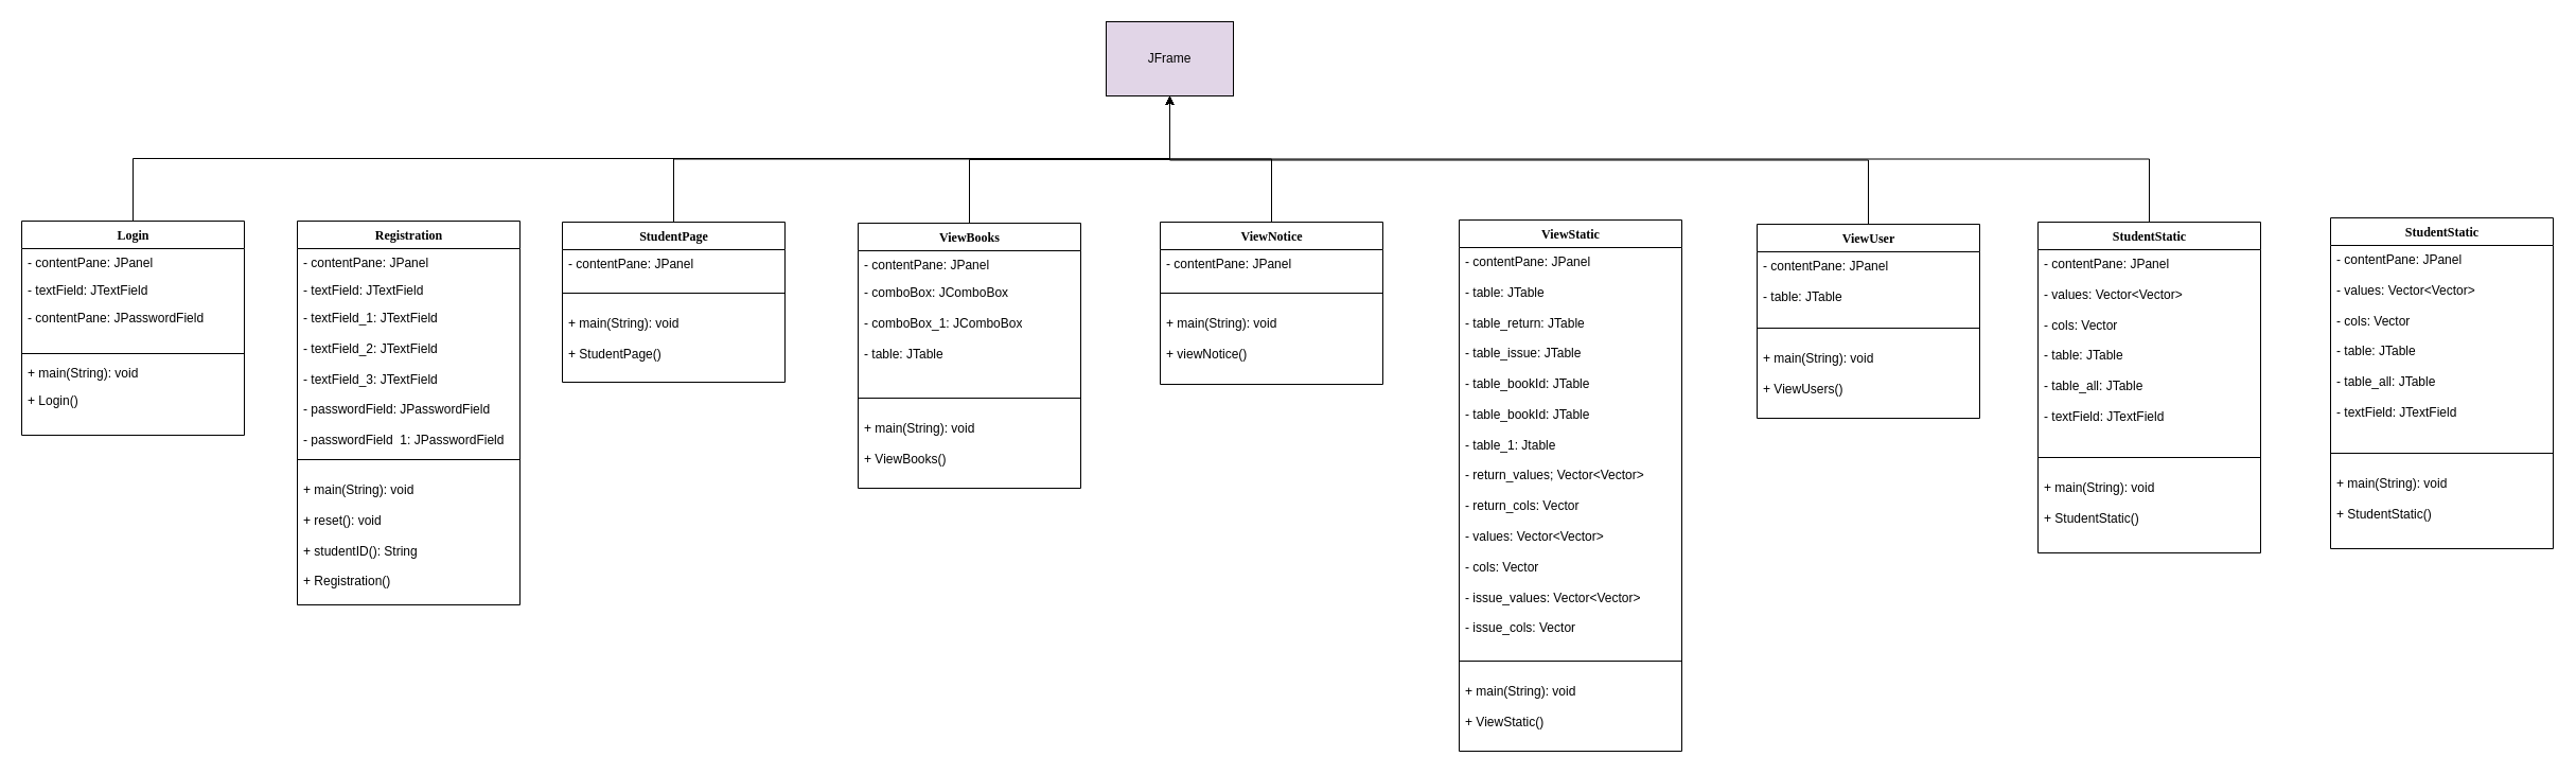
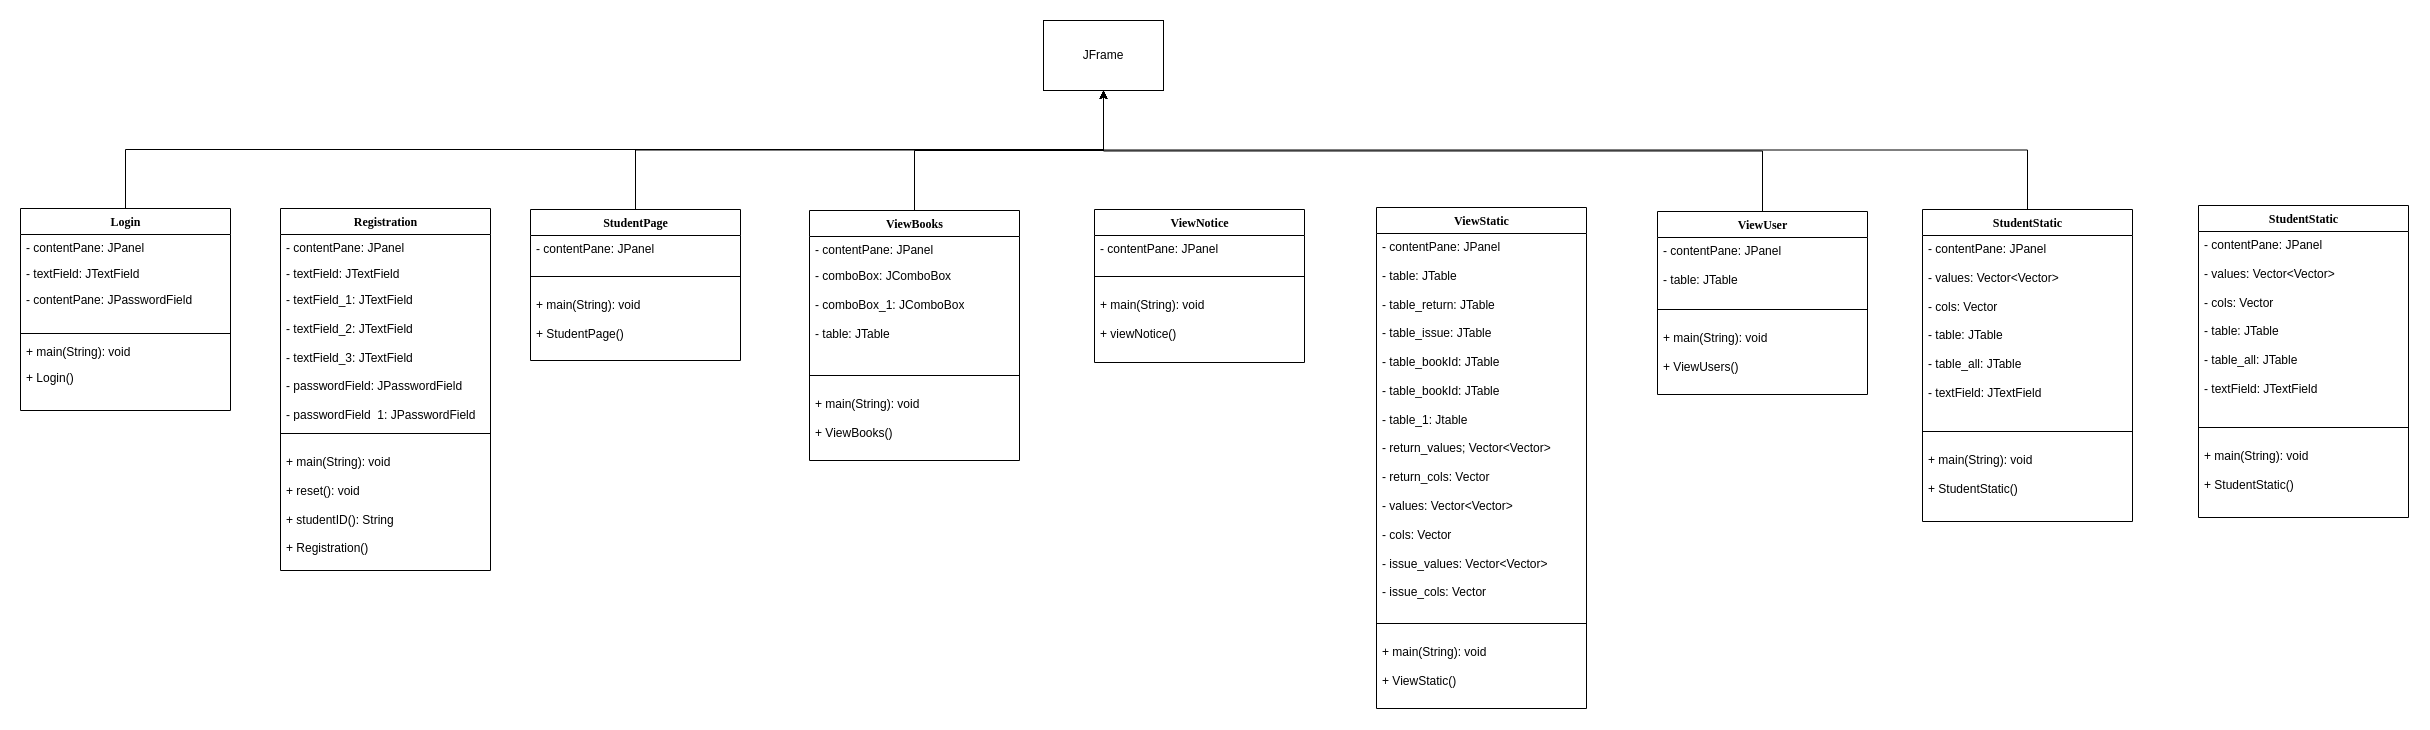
- <mxCell id="2" value="JFrame" style="rounded=0;whiteSpace=wrap;html=1;fillColor=#e1d5e7;" vertex="1" parent="1"><mxGeometry x="1043" y="20" width="120" height="70" as="geometry" /></mxCell>
+ <mxCell id="2" value="JFrame" style="rounded=0;whiteSpace=wrap;html=1;" vertex="1" parent="1"><mxGeometry x="1043" y="20" width="120" height="70" as="geometry" /></mxCell>
- <mxCell id="28" style="edgeStyle=orthogonalEdgeStyle;rounded=0;orthogonalLoop=1;jettySize=auto;html=1;exitX=0.5;exitY=0;exitDx=0;exitDy=0;entryX=0.5;entryY=1;entryDx=0;entryDy=0;" edge="1" parent="1" source="29" target="2"><mxGeometry relative="1" as="geometry" /></mxCell>
